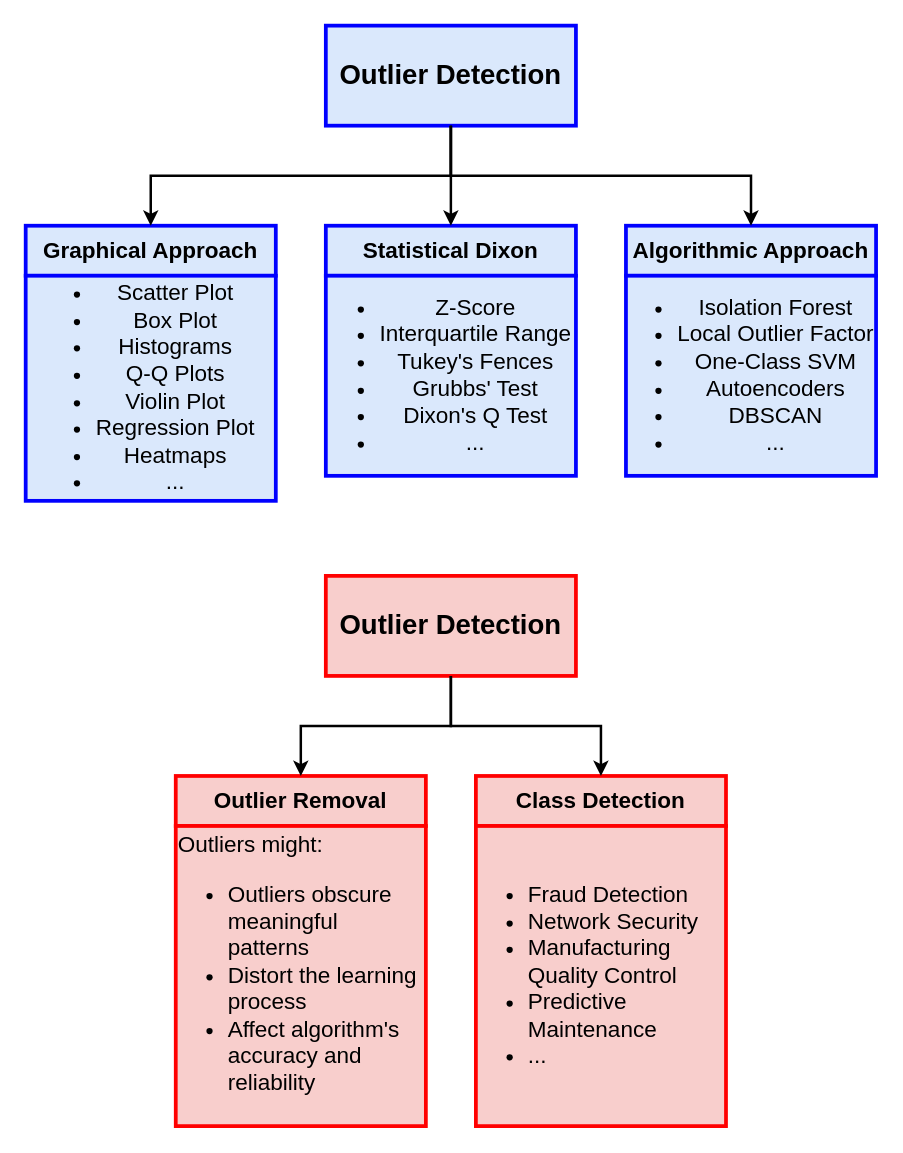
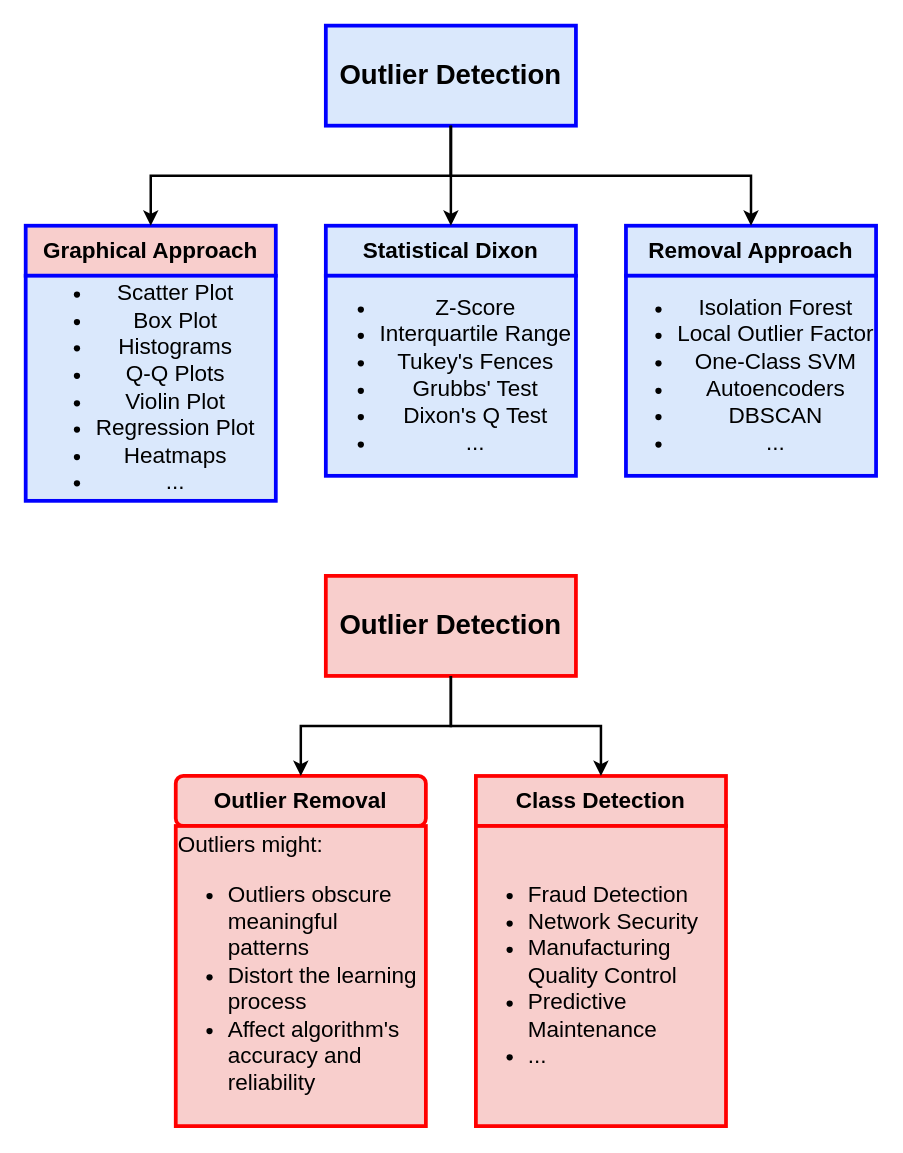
- <mxCell id="3" value="Graphical Approach" style="rounded=0;whiteSpace=wrap;html=1;fillColor=#dae8fc;strokeColor=#0000FF;fontStyle=1;fontSize=18;strokeWidth=3;" vertex="1" parent="1"><mxGeometry x="20" y="180" width="200" height="40" as="geometry" /></mxCell>
+ <mxCell id="3" value="Graphical Approach" style="rounded=0;whiteSpace=wrap;html=1;fillColor=#f8cecc;strokeColor=#0000FF;fontStyle=1;fontSize=18;strokeWidth=3;" vertex="1" parent="1"><mxGeometry x="20" y="180" width="200" height="40" as="geometry" /></mxCell>
- <mxCell id="7" value="Algorithmic Approach" style="rounded=0;whiteSpace=wrap;html=1;fillColor=#dae8fc;strokeColor=#0000FF;fontStyle=1;fontSize=18;strokeWidth=3;" vertex="1" parent="1"><mxGeometry x="500" y="180" width="200" height="40" as="geometry" /></mxCell>
+ <mxCell id="7" value="Removal Approach" style="rounded=0;whiteSpace=wrap;html=1;fillColor=#dae8fc;strokeColor=#0000FF;fontStyle=1;fontSize=18;strokeWidth=3;" vertex="1" parent="1"><mxGeometry x="500" y="180" width="200" height="40" as="geometry" /></mxCell>
- <mxCell id="13" value="Outlier Removal" style="rounded=0;whiteSpace=wrap;html=1;fillColor=#f8cecc;strokeColor=#FF0000;fontStyle=1;fontSize=18;strokeWidth=3;" vertex="1" parent="1"><mxGeometry x="140" y="620" width="200" height="40" as="geometry" /></mxCell>
+ <mxCell id="13" value="Outlier Removal" style="whiteSpace=wrap;html=1;fillColor=#f8cecc;strokeColor=#FF0000;fontStyle=1;fontSize=18;strokeWidth=3;rounded=1;" vertex="1" parent="1"><mxGeometry x="140" y="620" width="200" height="40" as="geometry" /></mxCell>
